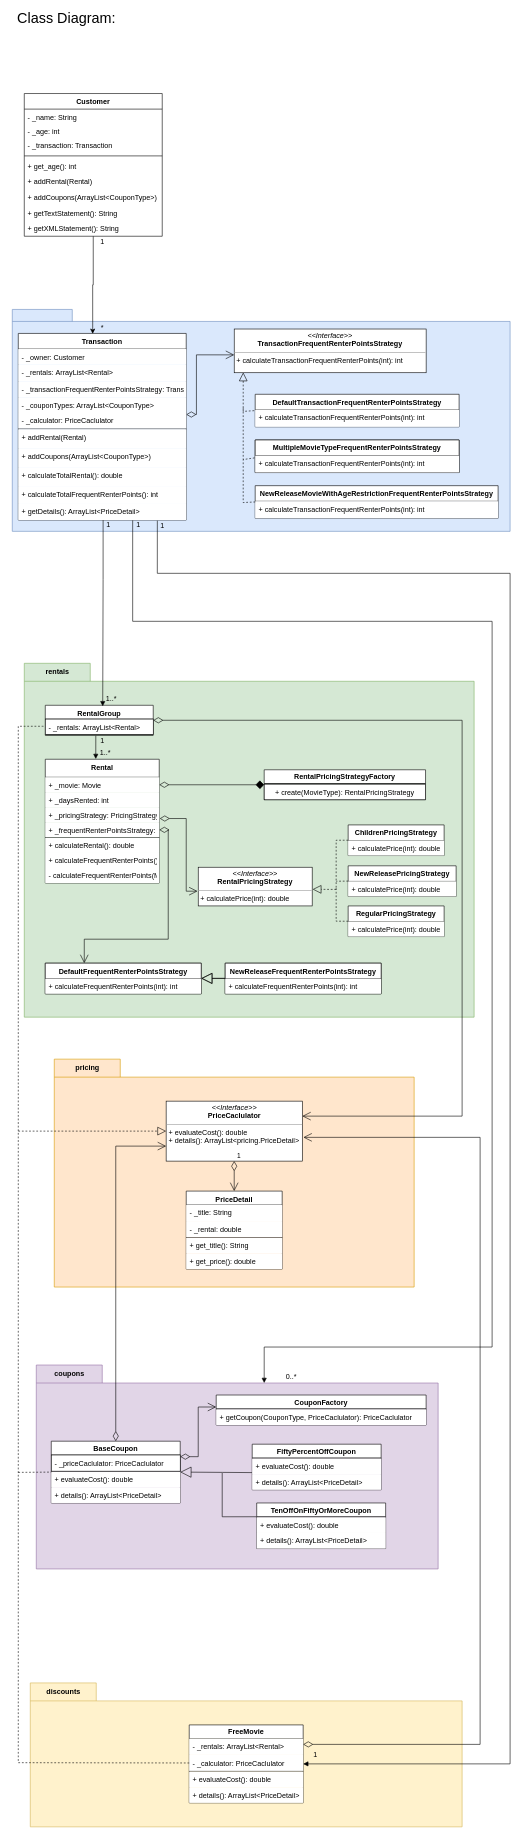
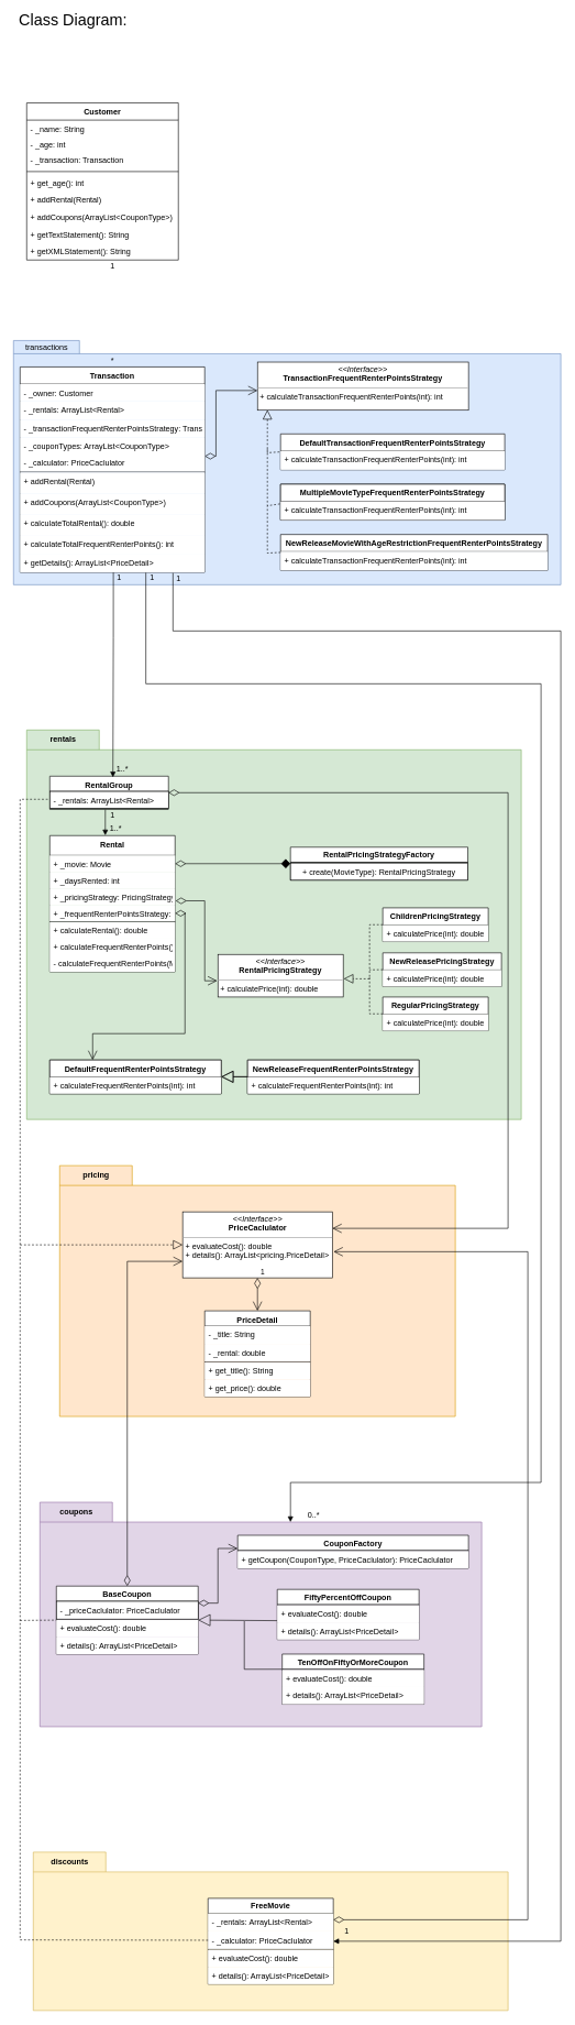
- <mxCell id="131" value="" style="edgeStyle=orthogonalEdgeStyle;rounded=0;orthogonalLoop=1;jettySize=auto;html=1;labelBackgroundColor=default;fontColor=default;endArrow=classic;endFill=1;strokeColor=#000000;entryX=0.443;entryY=0.002;entryDx=0;entryDy=0;entryPerimeter=0;" edge="1" parent="1" source="45" target="71"><mxGeometry relative="1" as="geometry"><mxPoint x="155" y="315" as="targetPoint" /></mxGeometry></mxCell>
+ <mxCell id="70" value="transactions" style="text;html=1;align=center;verticalAlign=middle;resizable=0;points=[];autosize=1;strokeColor=none;fillColor=none;" vertex="1" parent="55"><mxGeometry x="10" width="80" height="20" as="geometry" /></mxCell>
- <mxCell id="117" value="0..*" style="text;html=1;align=center;verticalAlign=middle;resizable=0;points=[];autosize=1;strokeColor=none;fillColor=none;fontColor=default;" vertex="1" parent="98"><mxGeometry x="410" y="10" width="30" height="20" as="geometry" /></mxCell>
+ <mxCell id="117" value="0..*" style="text;html=1;align=center;verticalAlign=middle;resizable=0;points=[];autosize=1;strokeColor=none;fillColor=none;fontColor=default;" vertex="1" parent="98"><mxGeometry x="400" y="10" width="30" height="20" as="geometry" /></mxCell>
